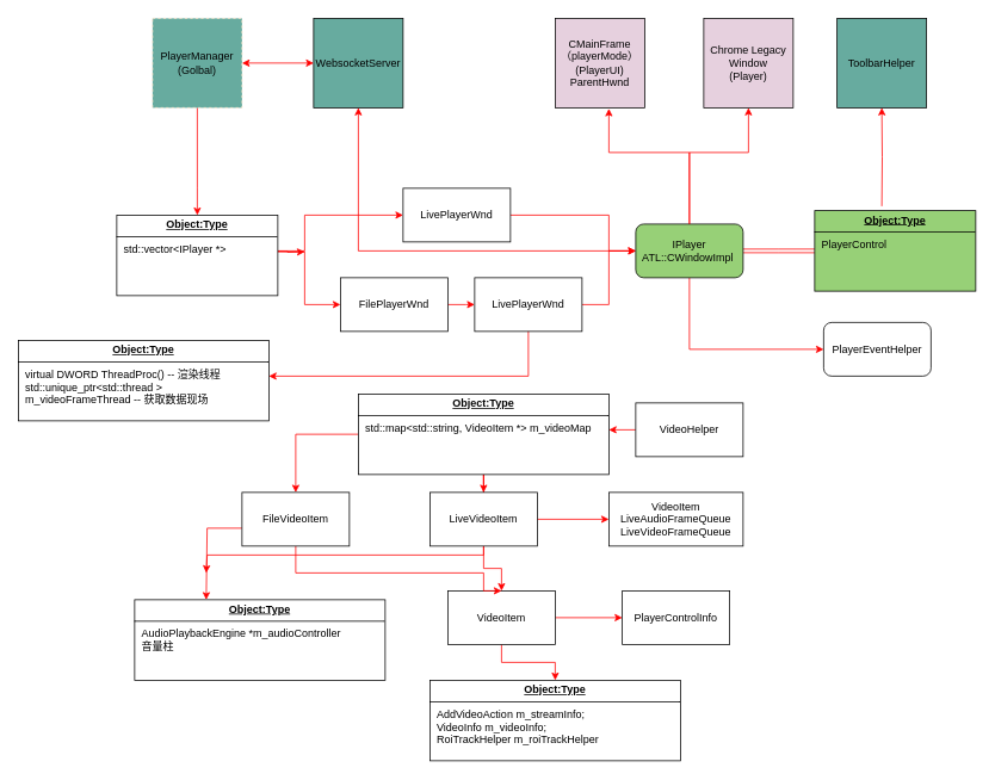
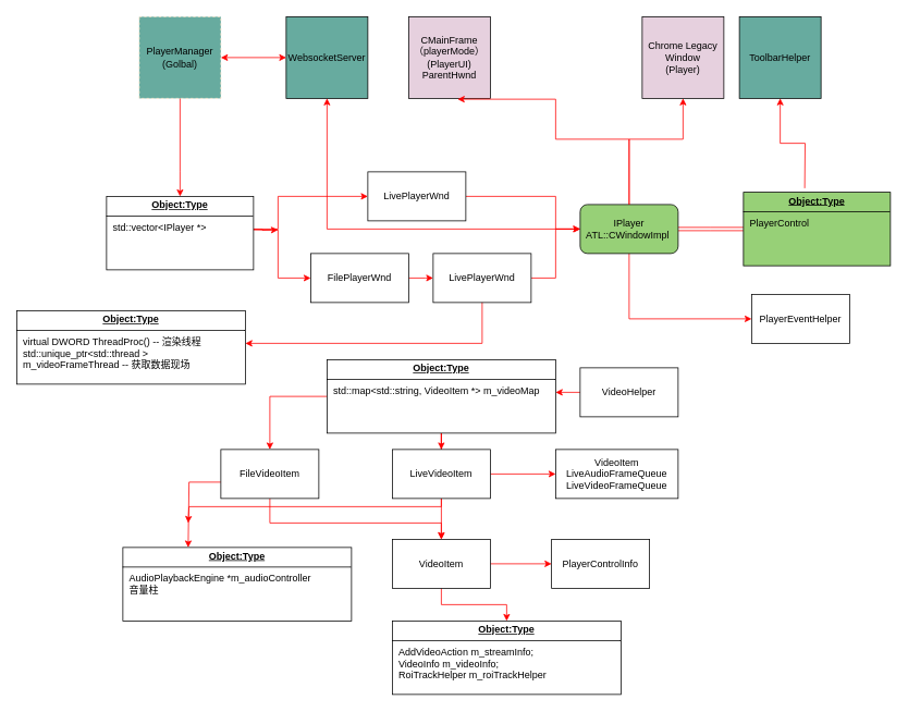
- <mxCell id="18" value="CMainFrame&lt;div&gt;（playerMode）&lt;/div&gt;&lt;div&gt;(PlayerUI)&lt;/div&gt;&lt;div&gt;ParentHwnd&lt;/div&gt;" style="whiteSpace=wrap;html=1;aspect=fixed;fillColor=#E6D0DE;" vertex="1" parent="1"><mxGeometry x="620" y="20" width="100" height="100" as="geometry" /></mxCell>
+ <mxCell id="18" value="CMainFrame&lt;div&gt;（playerMode）&lt;/div&gt;&lt;div&gt;(PlayerUI)&lt;/div&gt;&lt;div&gt;ParentHwnd&lt;/div&gt;" style="whiteSpace=wrap;html=1;aspect=fixed;fillColor=#E6D0DE;" vertex="1" parent="1"><mxGeometry x="500" y="20" width="100" height="100" as="geometry" /></mxCell>
- <mxCell id="25" value="ToolbarHelper" style="whiteSpace=wrap;html=1;aspect=fixed;fillColor=#67AB9F;" vertex="1" parent="1"><mxGeometry x="935" y="20" width="100" height="100" as="geometry" /></mxCell>
+ <mxCell id="25" value="ToolbarHelper" style="whiteSpace=wrap;html=1;aspect=fixed;fillColor=#67AB9F;" vertex="1" parent="1"><mxGeometry x="905" y="20" width="100" height="100" as="geometry" /></mxCell>
- <mxCell id="28" value="PlayerEventHelper" style="whiteSpace=wrap;html=1;rounded=1;" vertex="1" parent="1"><mxGeometry x="920" y="360" width="120" height="60" as="geometry" /></mxCell>
+ <mxCell id="28" value="PlayerEventHelper" style="rounded=0;whiteSpace=wrap;html=1;" vertex="1" parent="1"><mxGeometry x="920" y="360" width="120" height="60" as="geometry" /></mxCell>
- <mxCell id="34" value="VideoItem" style="rounded=0;whiteSpace=wrap;html=1;" vertex="1" parent="1"><mxGeometry x="500" y="660" width="120" height="60" as="geometry" /></mxCell>
+ <mxCell id="34" value="VideoItem" style="rounded=0;whiteSpace=wrap;html=1;" vertex="1" parent="1"><mxGeometry x="480" y="660" width="120" height="60" as="geometry" /></mxCell>
- <mxCell id="36" value="PlayerControlInfo" style="rounded=0;whiteSpace=wrap;html=1;" vertex="1" parent="1"><mxGeometry x="695" y="660" width="120" height="60" as="geometry" /></mxCell>
+ <mxCell id="36" value="PlayerControlInfo" style="rounded=0;whiteSpace=wrap;html=1;" vertex="1" parent="1"><mxGeometry x="675" y="660" width="120" height="60" as="geometry" /></mxCell>
